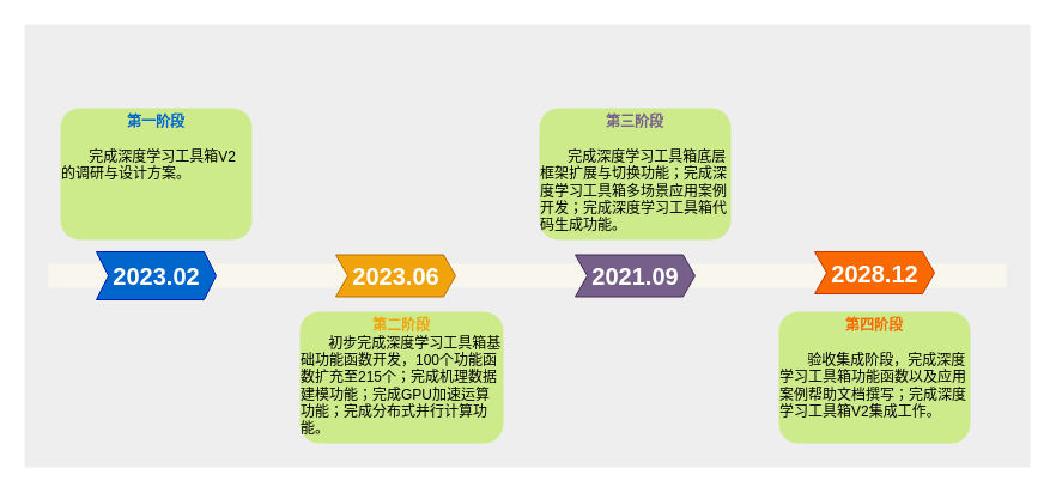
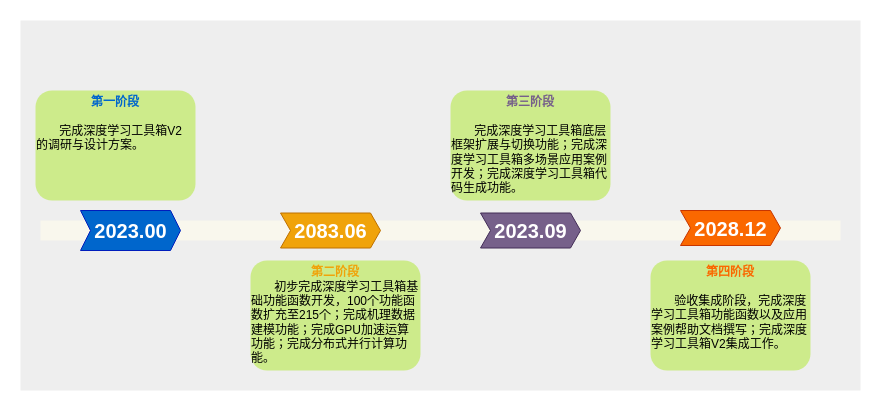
- <mxCell id="8" value="&lt;b&gt;&lt;font color=&quot;#0066cc&quot;&gt;第一阶段&lt;/font&gt;&lt;/b&gt;&lt;br&gt;&lt;br&gt;&lt;div style=&quot;text-align: left&quot;&gt;&lt;span&gt;&amp;nbsp; &amp;nbsp; &amp;nbsp; &amp;nbsp;完成深度学习工具箱V2的调研与设计方案。&lt;/span&gt;&lt;/div&gt;&lt;div style=&quot;text-align: left&quot;&gt;&lt;span&gt;&lt;br&gt;&lt;/span&gt;&lt;/div&gt;&lt;div style=&quot;text-align: left&quot;&gt;&lt;span&gt;&lt;br&gt;&lt;/span&gt;&lt;/div&gt;&lt;div style=&quot;text-align: left&quot;&gt;&lt;br&gt;&lt;/div&gt;" style="rounded=1;whiteSpace=wrap;html=1;fillColor=#cdeb8b;strokeColor=none;" parent="1" vertex="1"><mxGeometry x="50" y="90" width="160" height="110" as="geometry" /></mxCell>
+ <mxCell id="8" value="&lt;b&gt;&lt;font color=&quot;#0066cc&quot;&gt;第一阶段&lt;/font&gt;&lt;/b&gt;&lt;br&gt;&lt;br&gt;&lt;div style=&quot;text-align: left&quot;&gt;&lt;span&gt;&amp;nbsp; &amp;nbsp; &amp;nbsp; &amp;nbsp;完成深度学习工具箱V2的调研与设计方案。&lt;/span&gt;&lt;/div&gt;&lt;div style=&quot;text-align: left&quot;&gt;&lt;span&gt;&lt;br&gt;&lt;/span&gt;&lt;/div&gt;&lt;div style=&quot;text-align: left&quot;&gt;&lt;span&gt;&lt;br&gt;&lt;/span&gt;&lt;/div&gt;&lt;div style=&quot;text-align: left&quot;&gt;&lt;br&gt;&lt;/div&gt;" style="rounded=1;whiteSpace=wrap;html=1;fillColor=#cdeb8b;strokeColor=none;" parent="1" vertex="1"><mxGeometry x="35" y="90" width="160" height="110" as="geometry" /></mxCell>
- <mxCell id="4" value="&lt;font style=&quot;font-size: 20px&quot;&gt;&lt;b&gt;2023.02&lt;/b&gt;&lt;/font&gt;" style="html=1;shadow=0;dashed=0;align=center;verticalAlign=middle;shape=mxgraph.arrows2.arrow;dy=0;dx=10;notch=10;fillColor=#0066CC;strokeColor=#001DBC;fontColor=#ffffff;" parent="1" vertex="1"><mxGeometry x="80" y="210" width="100" height="40" as="geometry" /></mxCell>
+ <mxCell id="4" value="&lt;font style=&quot;font-size: 20px&quot;&gt;&lt;b&gt;2023.00&lt;/b&gt;&lt;/font&gt;" style="html=1;shadow=0;dashed=0;align=center;verticalAlign=middle;shape=mxgraph.arrows2.arrow;dy=0;dx=10;notch=10;fillColor=#0066CC;strokeColor=#001DBC;fontColor=#ffffff;" parent="1" vertex="1"><mxGeometry x="80" y="210" width="100" height="40" as="geometry" /></mxCell>
- <mxCell id="5" value="&lt;font style=&quot;font-size: 20px&quot;&gt;&lt;b&gt;2023.06&lt;/b&gt;&lt;/font&gt;" style="html=1;shadow=0;dashed=0;align=center;verticalAlign=middle;shape=mxgraph.arrows2.arrow;dy=0;dx=10;notch=10;fillColor=#f0a30a;strokeColor=#BD7000;fontColor=#ffffff;" parent="1" vertex="1"><mxGeometry x="280" y="212.5" width="100" height="35" as="geometry" /></mxCell>
+ <mxCell id="5" value="&lt;font style=&quot;font-size: 20px&quot;&gt;&lt;b&gt;2083.06&lt;/b&gt;&lt;/font&gt;" style="html=1;shadow=0;dashed=0;align=center;verticalAlign=middle;shape=mxgraph.arrows2.arrow;dy=0;dx=10;notch=10;fillColor=#f0a30a;strokeColor=#BD7000;fontColor=#ffffff;" parent="1" vertex="1"><mxGeometry x="280" y="212.5" width="100" height="35" as="geometry" /></mxCell>
- <mxCell id="6" value="&lt;font style=&quot;font-size: 20px&quot;&gt;&lt;b&gt;2021.09&lt;/b&gt;&lt;/font&gt;" style="html=1;shadow=0;dashed=0;align=center;verticalAlign=middle;shape=mxgraph.arrows2.arrow;dy=0;dx=10;notch=10;fillColor=#76608A;strokeColor=#432D57;fontColor=#ffffff;" parent="1" vertex="1"><mxGeometry x="480" y="212.5" width="100" height="35" as="geometry" /></mxCell>
+ <mxCell id="6" value="&lt;font style=&quot;font-size: 20px&quot;&gt;&lt;b&gt;2023.09&lt;/b&gt;&lt;/font&gt;" style="html=1;shadow=0;dashed=0;align=center;verticalAlign=middle;shape=mxgraph.arrows2.arrow;dy=0;dx=10;notch=10;fillColor=#76608A;strokeColor=#432D57;fontColor=#ffffff;" parent="1" vertex="1"><mxGeometry x="480" y="212.5" width="100" height="35" as="geometry" /></mxCell>
